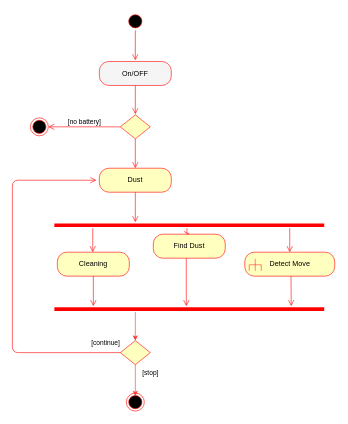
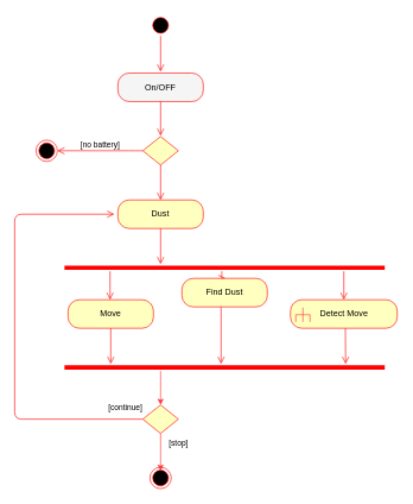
- <mxCell id="12" value="Cleaning" style="rounded=1;whiteSpace=wrap;html=1;arcSize=40;fontColor=#000000;fillColor=#ffffc0;strokeColor=#ff0000;" parent="1" vertex="1"><mxGeometry x="95" y="420" width="120" height="40" as="geometry" /></mxCell>
+ <mxCell id="12" value="Move" style="rounded=1;whiteSpace=wrap;html=1;arcSize=40;fontColor=#000000;fillColor=#ffffc0;strokeColor=#ff0000;" parent="1" vertex="1"><mxGeometry x="95" y="420" width="120" height="40" as="geometry" /></mxCell>
